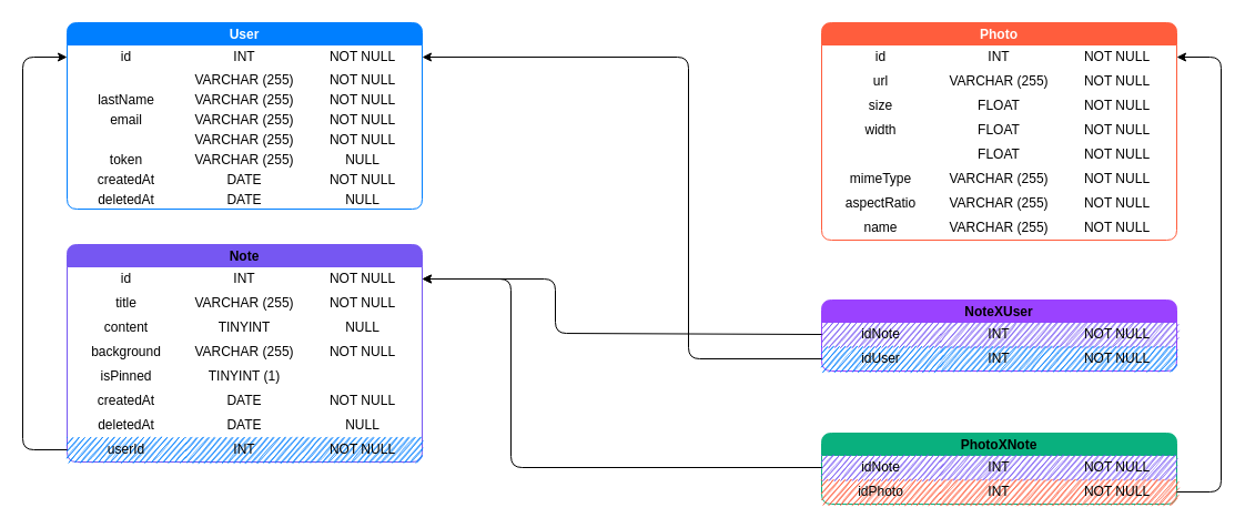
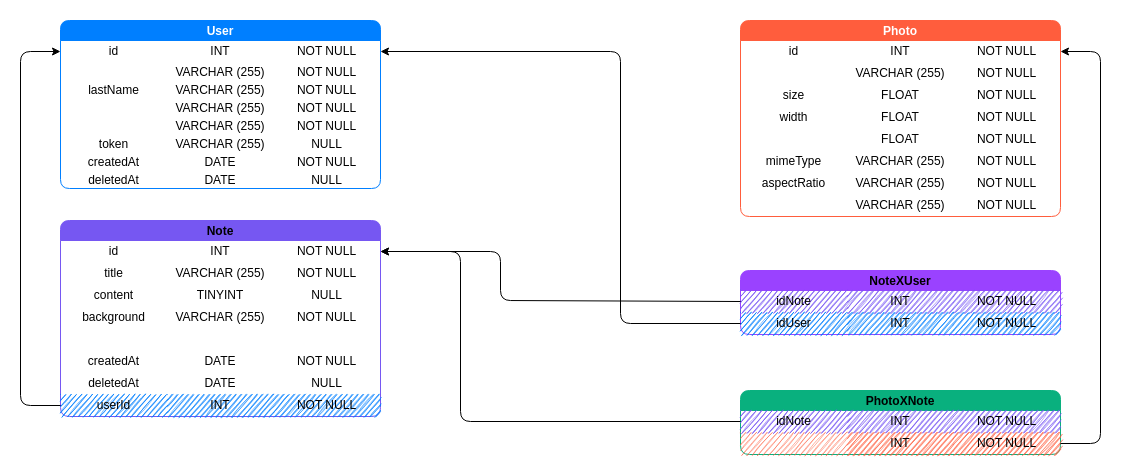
- <mxCell id="39" value="url" style="shape=partialRectangle;html=1;whiteSpace=wrap;connectable=0;fillColor=none;top=0;left=0;bottom=0;right=0;overflow=hidden;pointerEvents=1;rounded=1;" parent="38" vertex="1"><mxGeometry width="107" height="22" as="geometry"><mxRectangle width="107" height="22" as="alternateBounds" /></mxGeometry></mxCell>
- <mxCell id="15" value="email" style="shape=partialRectangle;html=1;whiteSpace=wrap;connectable=0;fillColor=none;top=0;left=0;bottom=0;right=0;overflow=hidden;pointerEvents=1;rounded=1;" vertex="1" parent="14"><mxGeometry width="107" height="18" as="geometry"><mxRectangle width="107" height="18" as="alternateBounds" /></mxGeometry></mxCell>
- <mxCell id="62" value="name" style="shape=partialRectangle;html=1;whiteSpace=wrap;connectable=0;fillColor=none;top=0;left=0;bottom=0;right=0;overflow=hidden;pointerEvents=1;rounded=1;" parent="61" vertex="1"><mxGeometry width="107" height="22" as="geometry"><mxRectangle width="107" height="22" as="alternateBounds" /></mxGeometry></mxCell>
- <mxCell id="83" value="isPinned" style="shape=partialRectangle;html=1;whiteSpace=wrap;connectable=0;fillColor=none;top=0;left=0;bottom=0;right=0;overflow=hidden;pointerEvents=1;rounded=1;" parent="82" vertex="1"><mxGeometry width="107" height="22" as="geometry"><mxRectangle width="107" height="22" as="alternateBounds" /></mxGeometry></mxCell>
- <mxCell id="84" value="&lt;span&gt;TINYINT (1)&lt;/span&gt;" style="shape=partialRectangle;html=1;whiteSpace=wrap;connectable=0;fillColor=none;top=0;left=0;bottom=0;right=0;overflow=hidden;pointerEvents=1;rounded=1;" parent="82" vertex="1"><mxGeometry x="107" width="106" height="22" as="geometry"><mxRectangle width="106" height="22" as="alternateBounds" /></mxGeometry></mxCell>
- <mxCell id="112" value="idPhoto" style="shape=partialRectangle;html=1;whiteSpace=wrap;connectable=0;fillColor=#FF5D3D;top=0;left=0;bottom=0;right=0;overflow=hidden;pointerEvents=1;rounded=1;sketch=1;" parent="111" vertex="1"><mxGeometry width="107" height="22" as="geometry"><mxRectangle width="107" height="22" as="alternateBounds" /></mxGeometry></mxCell>
